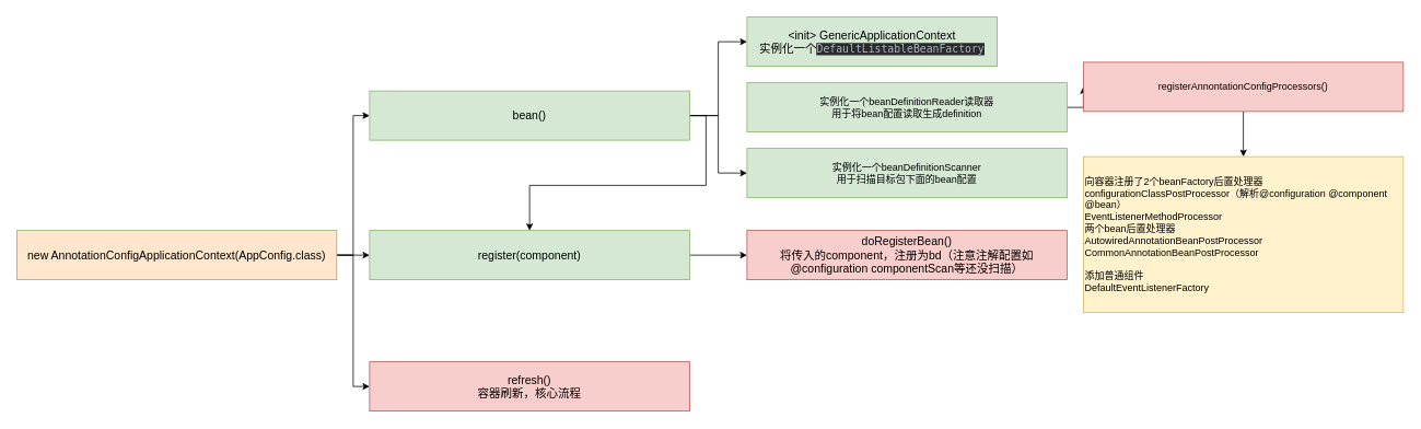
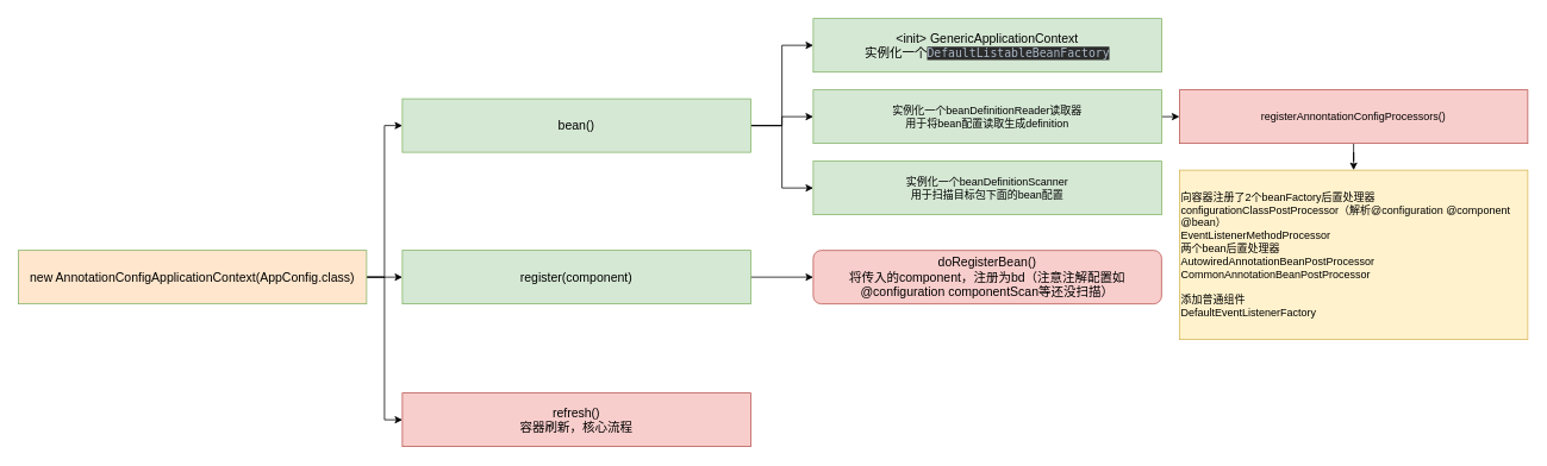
- <mxCell id="13" value="&lt;font style=&quot;font-size: 14px&quot;&gt;&amp;lt;init&amp;gt; GenericApplicationContext &lt;br&gt;实例化一个&lt;/font&gt;&lt;span style=&quot;background-color: rgb(43 , 43 , 43) ; color: rgb(169 , 183 , 198) ; font-family: &amp;#34;jetbrains mono&amp;#34; , monospace ; font-size: 9.8pt&quot;&gt;DefaultListableBeanFactory&lt;/span&gt;" style="rounded=0;whiteSpace=wrap;html=1;fillColor=#d5e8d4;strokeColor=#82b366;" parent="1" vertex="1"><mxGeometry x="910" y="20" width="305" height="60" as="geometry" /></mxCell>
+ <mxCell id="13" value="&lt;font style=&quot;font-size: 14px&quot;&gt;&amp;lt;init&amp;gt; GenericApplicationContext &lt;br&gt;实例化一个&lt;/font&gt;&lt;span style=&quot;background-color: rgb(43 , 43 , 43) ; color: rgb(169 , 183 , 198) ; font-family: &amp;#34;jetbrains mono&amp;#34; , monospace ; font-size: 9.8pt&quot;&gt;DefaultListableBeanFactory&lt;/span&gt;" style="rounded=0;whiteSpace=wrap;html=1;fillColor=#d5e8d4;strokeColor=#82b366;" parent="1" vertex="1"><mxGeometry x="910" y="20" width="390" height="60" as="geometry" /></mxCell>
- <mxCell id="18" value="registerAnnontationConfigProcessors()" style="rounded=0;whiteSpace=wrap;html=1;fillColor=#f8cecc;strokeColor=#b85450;" parent="1" vertex="1"><mxGeometry x="1320" y="75" width="390" height="60" as="geometry" /></mxCell>
+ <mxCell id="18" value="registerAnnontationConfigProcessors()" style="rounded=0;whiteSpace=wrap;html=1;fillColor=#f8cecc;strokeColor=#b85450;" parent="1" vertex="1"><mxGeometry x="1320" y="100" width="390" height="60" as="geometry" /></mxCell>
- <mxCell id="6" style="edgeStyle=orthogonalEdgeStyle;rounded=0;orthogonalLoop=1;jettySize=auto;html=1;exitX=1;exitY=0.5;exitDx=0;exitDy=0;" parent="1" source="9" target="11" edge="1"><mxGeometry relative="1" as="geometry" /></mxCell>
+ <mxCell id="6" style="edgeStyle=orthogonalEdgeStyle;rounded=0;orthogonalLoop=1;jettySize=auto;html=1;exitX=1;exitY=0.5;exitDx=0;exitDy=0;" parent="1" source="9" target="15" edge="1"><mxGeometry relative="1" as="geometry" /></mxCell>
- <mxCell id="20" value="&lt;font style=&quot;font-size: 14px&quot;&gt;doRegisterBean()&lt;br&gt;将传入的component，注册为bd（注意注解配置如@configuration componentScan等还没扫描）&lt;br&gt;&lt;/font&gt;" style="rounded=0;whiteSpace=wrap;html=1;fillColor=#f8cecc;strokeColor=#b85450;" parent="1" vertex="1"><mxGeometry x="910" y="280" width="390" height="60" as="geometry" /></mxCell>
+ <mxCell id="20" value="&lt;font style=&quot;font-size: 14px&quot;&gt;doRegisterBean()&lt;br&gt;将传入的component，注册为bd（注意注解配置如@configuration componentScan等还没扫描）&lt;br&gt;&lt;/font&gt;" style="whiteSpace=wrap;html=1;fillColor=#f8cecc;strokeColor=#b85450;rounded=1;" parent="1" vertex="1"><mxGeometry x="910" y="280" width="390" height="60" as="geometry" /></mxCell>
